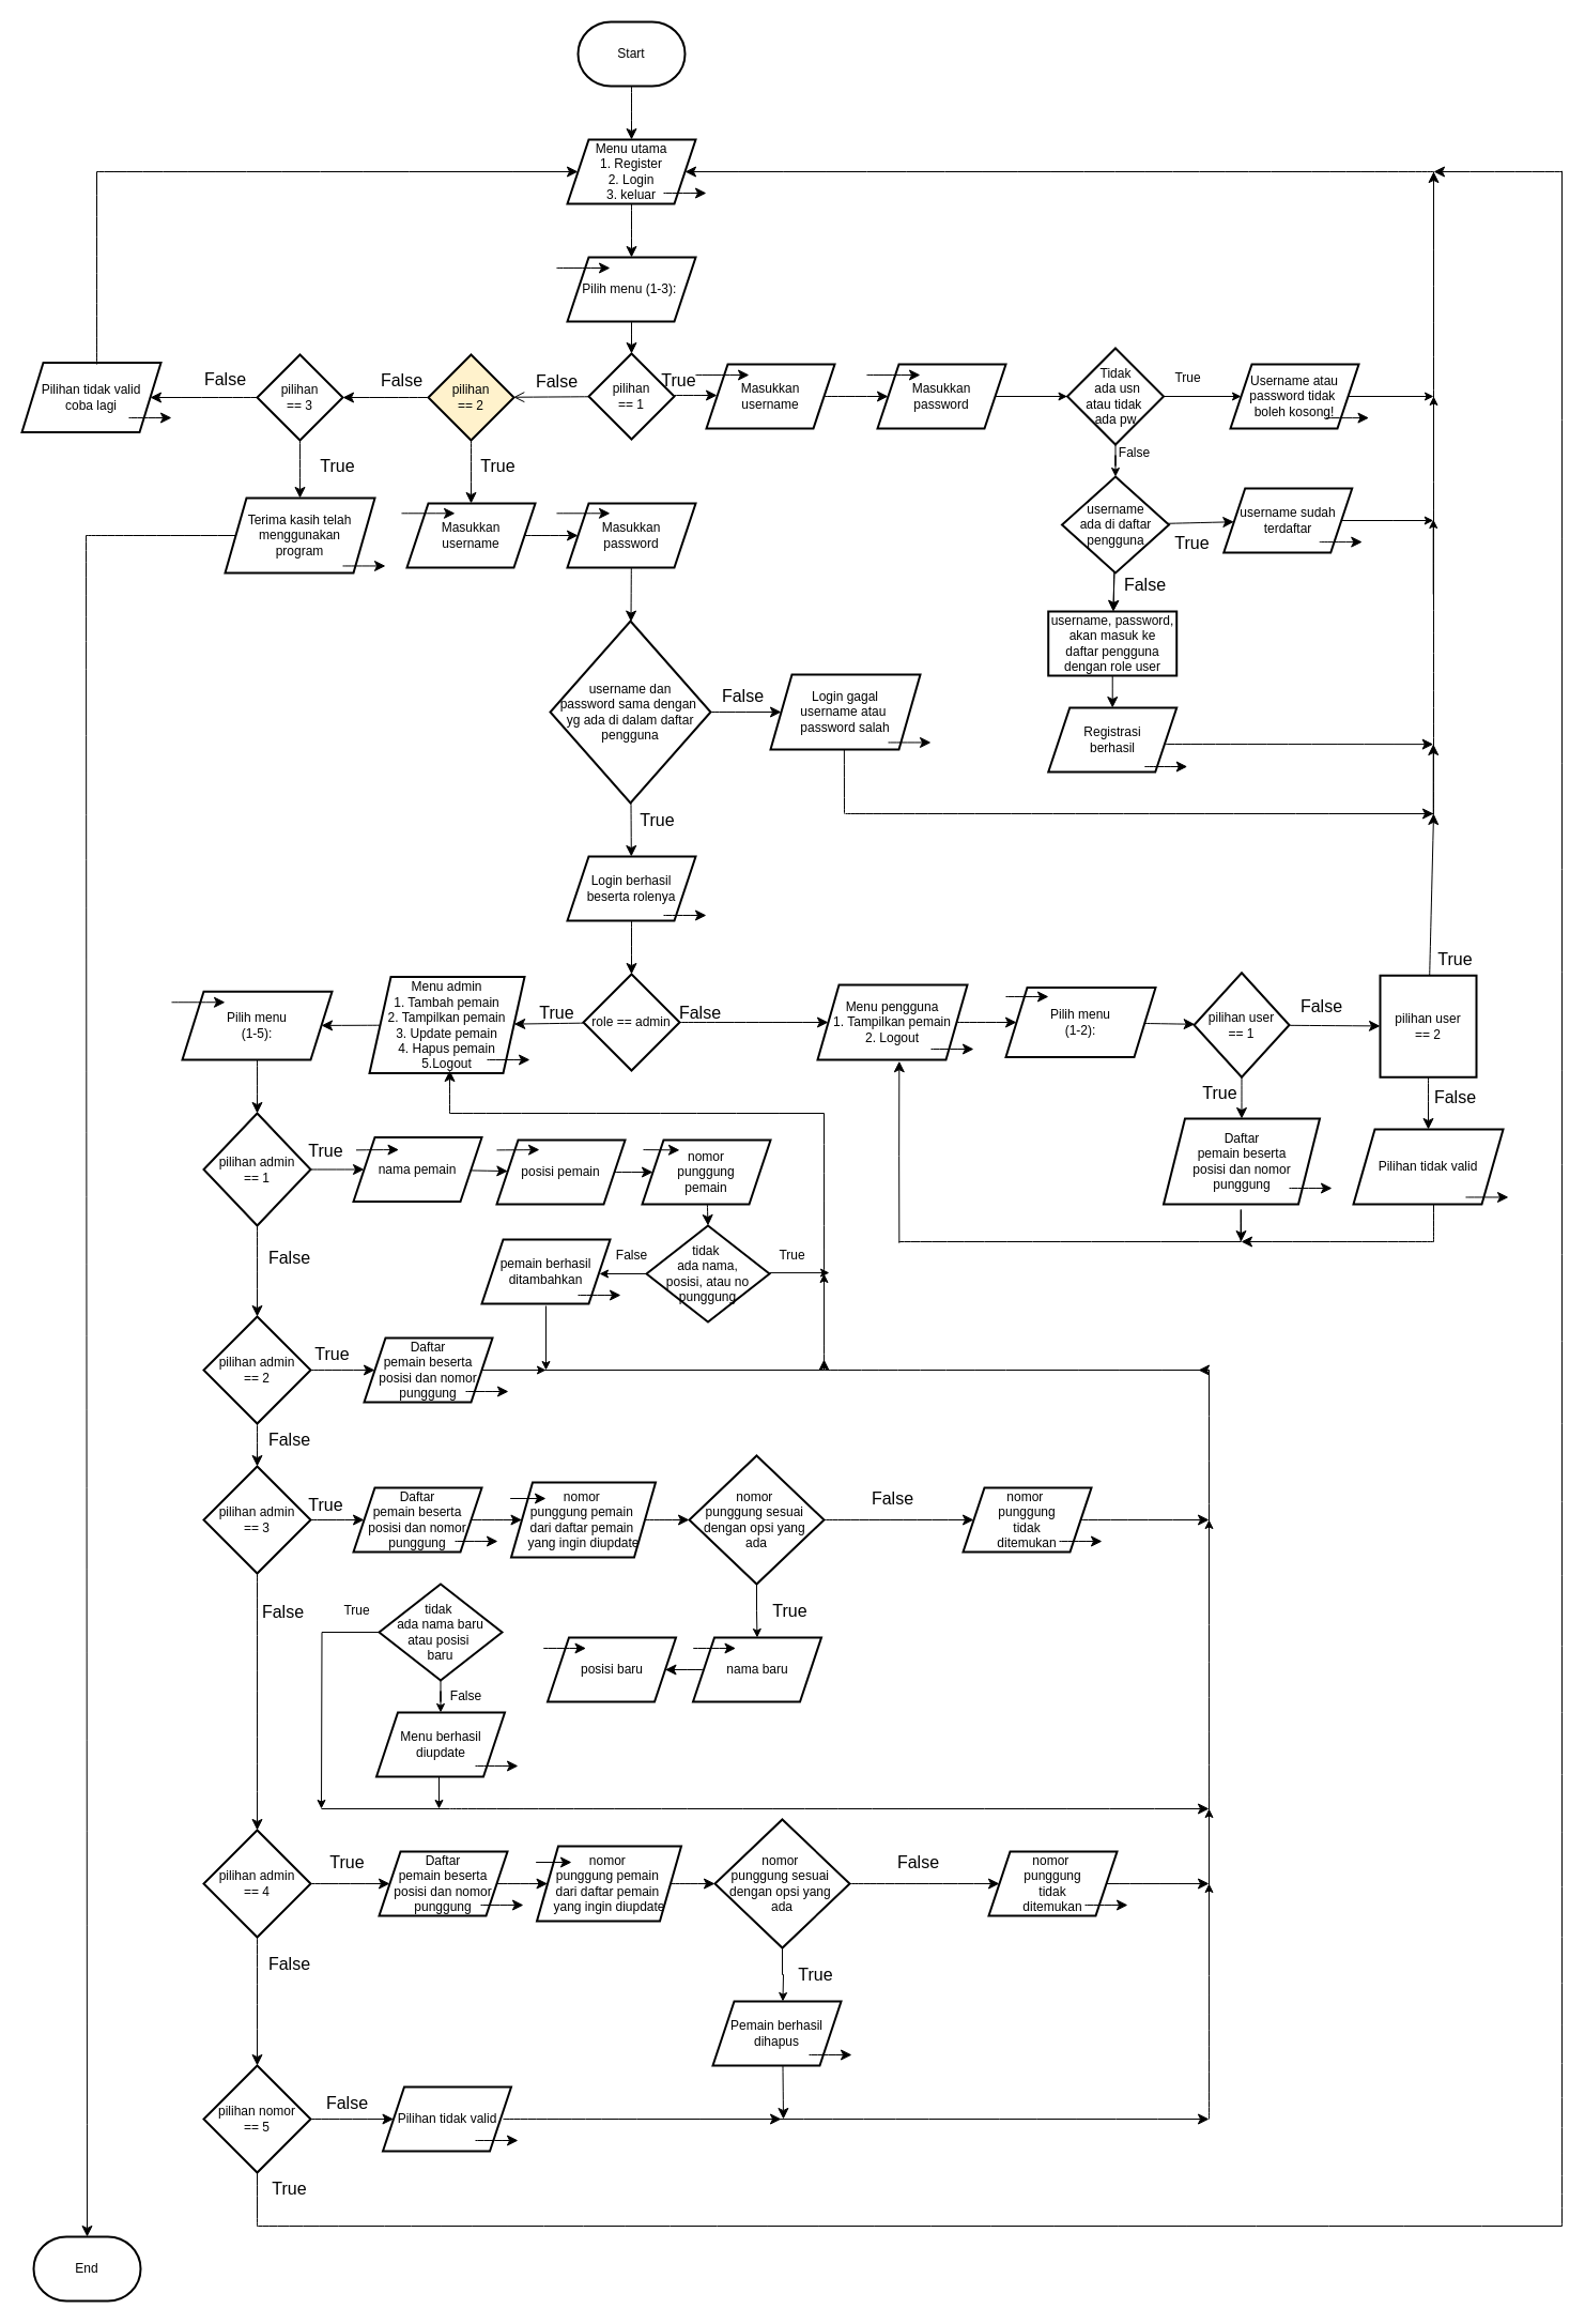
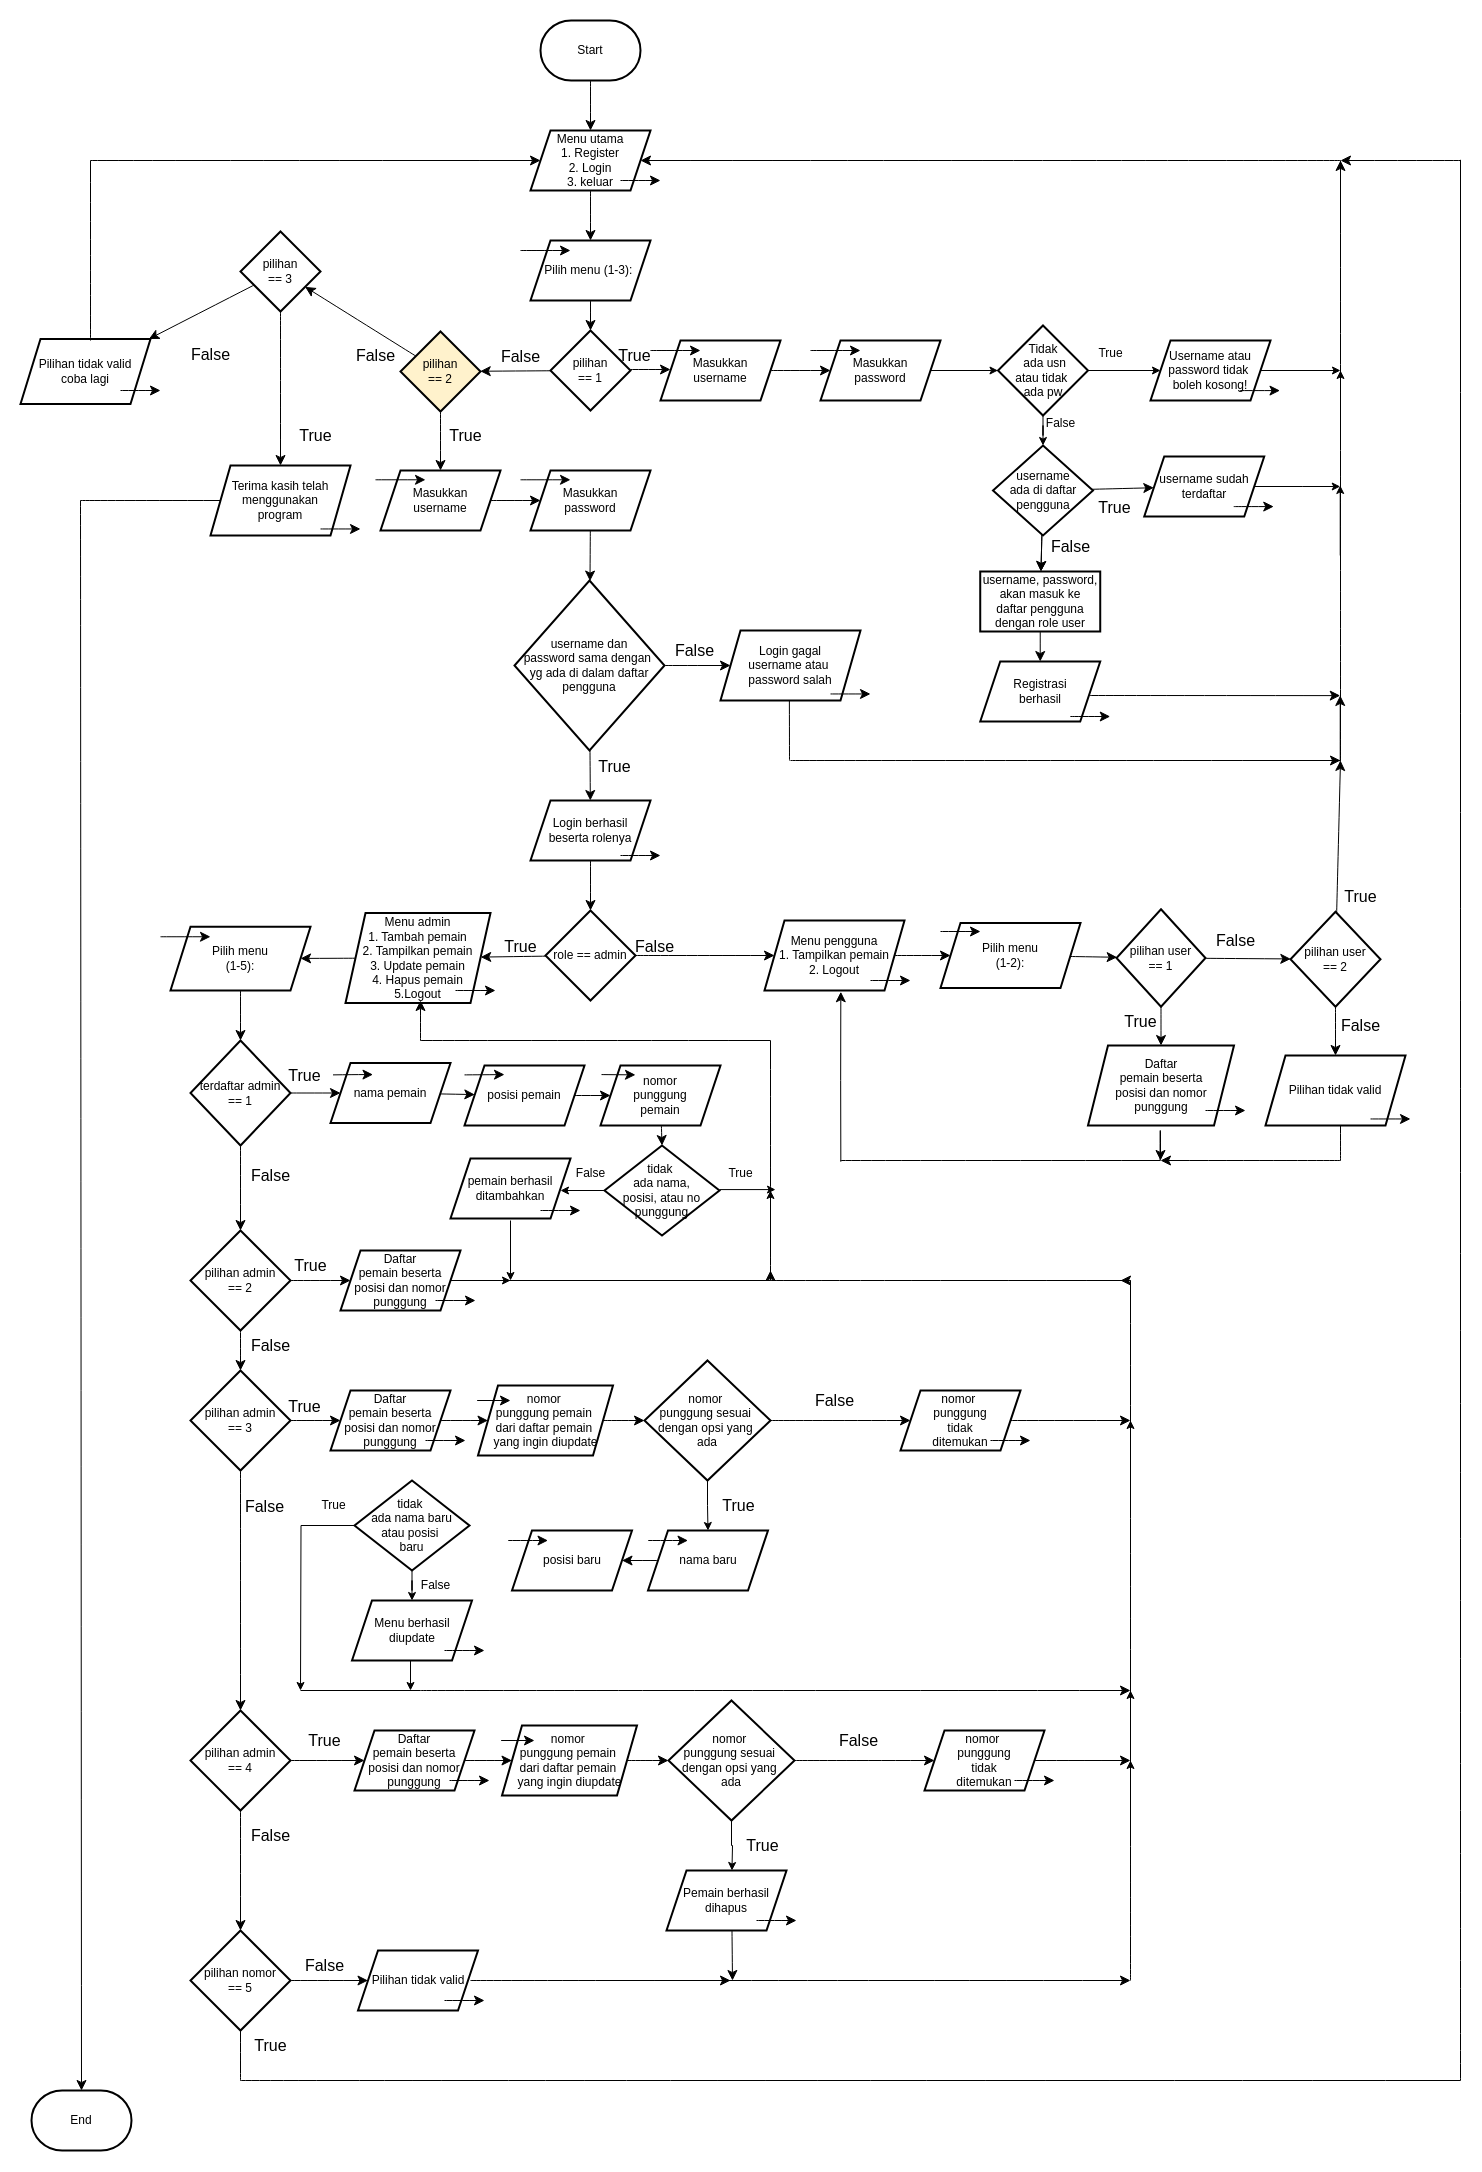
- <mxCell id="11" value="" style="edgeStyle=none;curved=1;rounded=0;orthogonalLoop=1;jettySize=auto;html=1;fontSize=12;startSize=8;endSize=8;endArrow=open;" parent="1" source="12" target="22" edge="1"><mxGeometry relative="1" as="geometry" /></mxCell>
+ <mxCell id="11" value="" style="edgeStyle=none;curved=1;rounded=0;orthogonalLoop=1;jettySize=auto;html=1;fontSize=12;startSize=8;endSize=8;" parent="1" source="12" target="22" edge="1"><mxGeometry relative="1" as="geometry" /></mxCell>
- <mxCell id="30" value="pilihan&lt;div&gt;== 3&lt;/div&gt;" style="rhombus;whiteSpace=wrap;html=1;strokeWidth=2;" parent="1" vertex="1"><mxGeometry x="240" y="331" width="80" height="80" as="geometry" /></mxCell>
+ <mxCell id="30" value="pilihan&lt;div&gt;== 3&lt;/div&gt;" style="rhombus;whiteSpace=wrap;html=1;strokeWidth=2;" parent="1" vertex="1"><mxGeometry x="240" y="231" width="80" height="80" as="geometry" /></mxCell>
- <mxCell id="75" value="pilihan user&lt;div&gt;== 2&lt;/div&gt;" style="whiteSpace=wrap;html=1;strokeWidth=2;rounded=0;" parent="1" vertex="1"><mxGeometry x="1290" y="911.25" width="90" height="95" as="geometry" /></mxCell>
+ <mxCell id="75" value="pilihan user&lt;div&gt;== 2&lt;/div&gt;" style="rhombus;whiteSpace=wrap;html=1;strokeWidth=2;" parent="1" vertex="1"><mxGeometry x="1290" y="911.25" width="90" height="95" as="geometry" /></mxCell>
- <mxCell id="94" value="pilihan admin&lt;div&gt;== 1&lt;/div&gt;" style="rhombus;whiteSpace=wrap;html=1;strokeWidth=2;" parent="1" vertex="1"><mxGeometry x="190" y="1040" width="100" height="105" as="geometry" /></mxCell>
+ <mxCell id="94" value="terdaftar admin&lt;div&gt;== 1&lt;/div&gt;" style="rhombus;whiteSpace=wrap;html=1;strokeWidth=2;" parent="1" vertex="1"><mxGeometry x="190" y="1040" width="100" height="105" as="geometry" /></mxCell>
